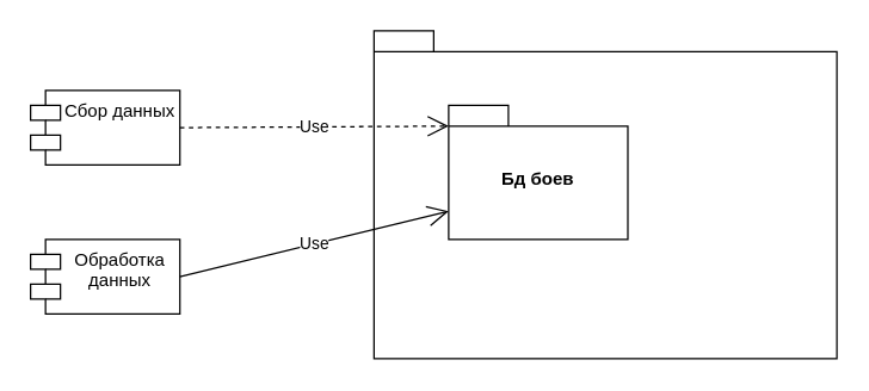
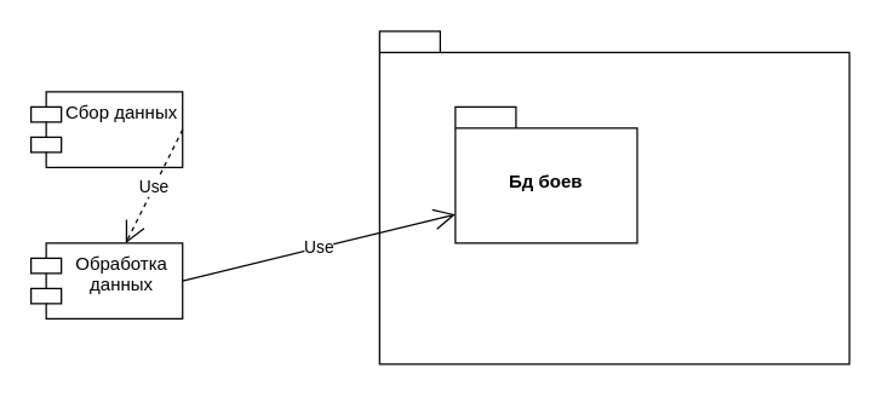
- <mxCell id="6" value="Use" style="endArrow=open;endSize=12;dashed=1;html=1;rounded=0;exitX=1;exitY=0.5;exitDx=0;exitDy=0;entryX=0;entryY=0;entryDx=0;entryDy=14;entryPerimeter=0;" edge="1" parent="1" source="2" target="5"><mxGeometry width="160" relative="1" as="geometry"><mxPoint x="140" y="90" as="sourcePoint" /><mxPoint x="300" y="90" as="targetPoint" /></mxGeometry></mxCell>
+ <mxCell id="6" value="Use" style="endArrow=open;endSize=12;dashed=1;html=1;rounded=0;exitX=1;exitY=0.5;exitDx=0;exitDy=0;" edge="1" parent="1" source="2" target="3"><mxGeometry width="160" relative="1" as="geometry"><mxPoint x="140" y="90" as="sourcePoint" /><mxPoint x="300" y="90" as="targetPoint" /></mxGeometry></mxCell>
